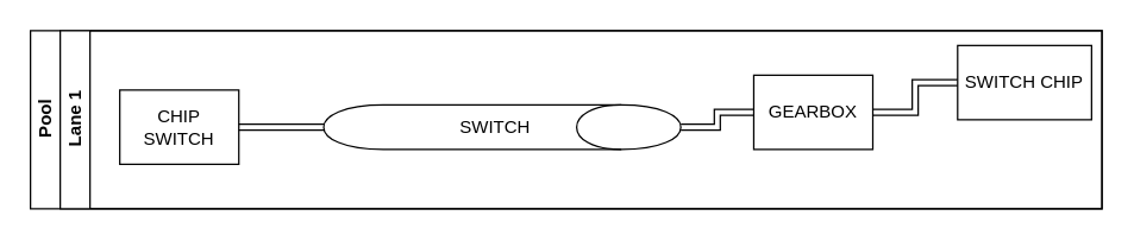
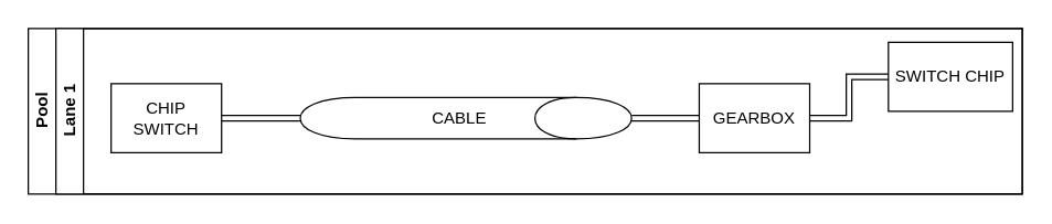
- <mxCell id="6" value="GEARBOX" style="rounded=0;whiteSpace=wrap;html=1;fontFamily=Helvetica;fontSize=12;fontColor=#000000;align=center;" parent="3" vertex="1"><mxGeometry x="466" y="30" width="80" height="50" as="geometry" /></mxCell>
+ <mxCell id="6" value="GEARBOX" style="rounded=0;whiteSpace=wrap;html=1;fontFamily=Helvetica;fontSize=12;fontColor=#000000;align=center;" parent="3" vertex="1"><mxGeometry x="466" y="40" width="80" height="50" as="geometry" /></mxCell>
- <mxCell id="5" value="SWITCH" style="shape=cylinder;whiteSpace=wrap;html=1;boundedLbl=1;backgroundOutline=1;direction=south;" vertex="1" parent="3"><mxGeometry x="177" y="50" width="240" height="30" as="geometry" /></mxCell>
+ <mxCell id="5" value="CABLE" style="shape=cylinder;whiteSpace=wrap;html=1;boundedLbl=1;backgroundOutline=1;direction=south;" vertex="1" parent="3"><mxGeometry x="177" y="50" width="240" height="30" as="geometry" /></mxCell>
